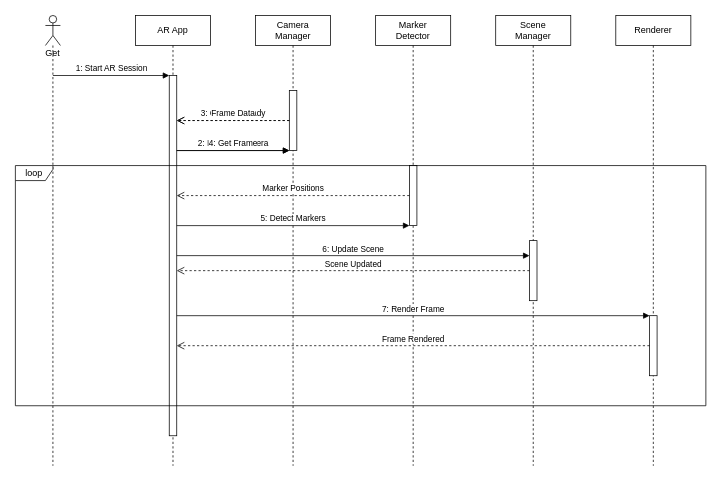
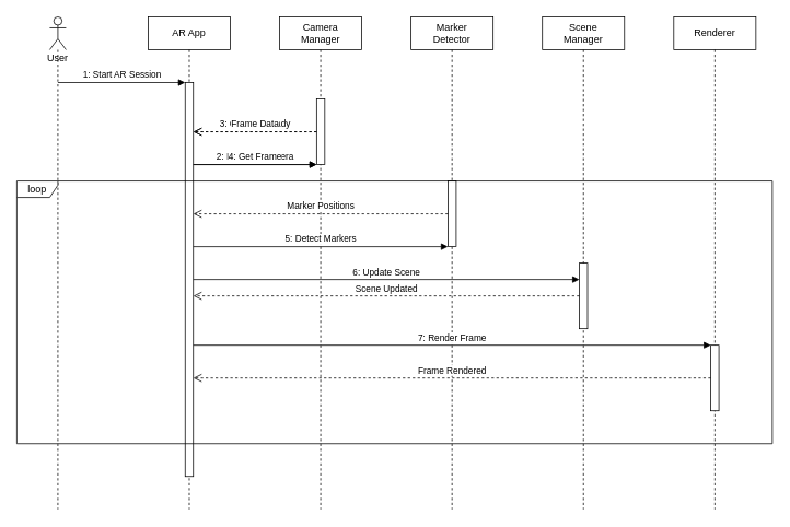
- <mxCell id="2" value="Get" style="shape=umlLifeline;participant=umlActor;perimeter=lifelinePerimeter;whiteSpace=wrap;html=1;container=1;collapsible=0;recursiveResize=0;verticalAlign=top;spacingTop=36;outlineConnect=0;" vertex="1" parent="1"><mxGeometry x="60" y="20" width="20" height="600" as="geometry" /></mxCell>
+ <mxCell id="2" value="User" style="shape=umlLifeline;participant=umlActor;perimeter=lifelinePerimeter;whiteSpace=wrap;html=1;container=1;collapsible=0;recursiveResize=0;verticalAlign=top;spacingTop=36;outlineConnect=0;" vertex="1" parent="1"><mxGeometry x="60" y="20" width="20" height="600" as="geometry" /></mxCell>
